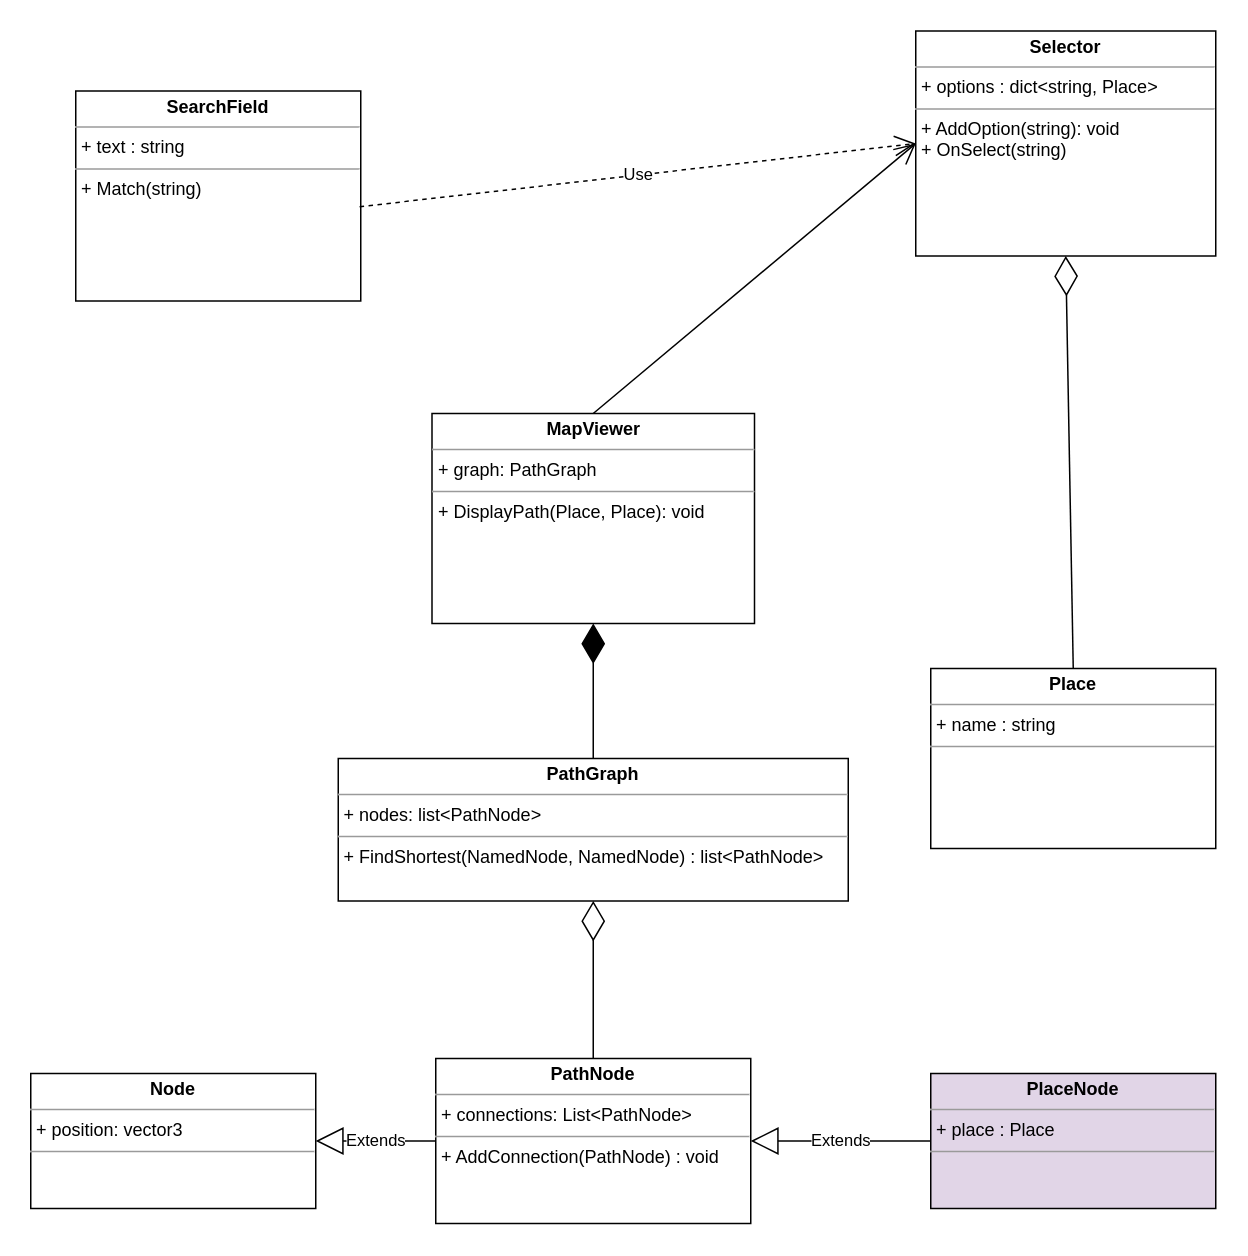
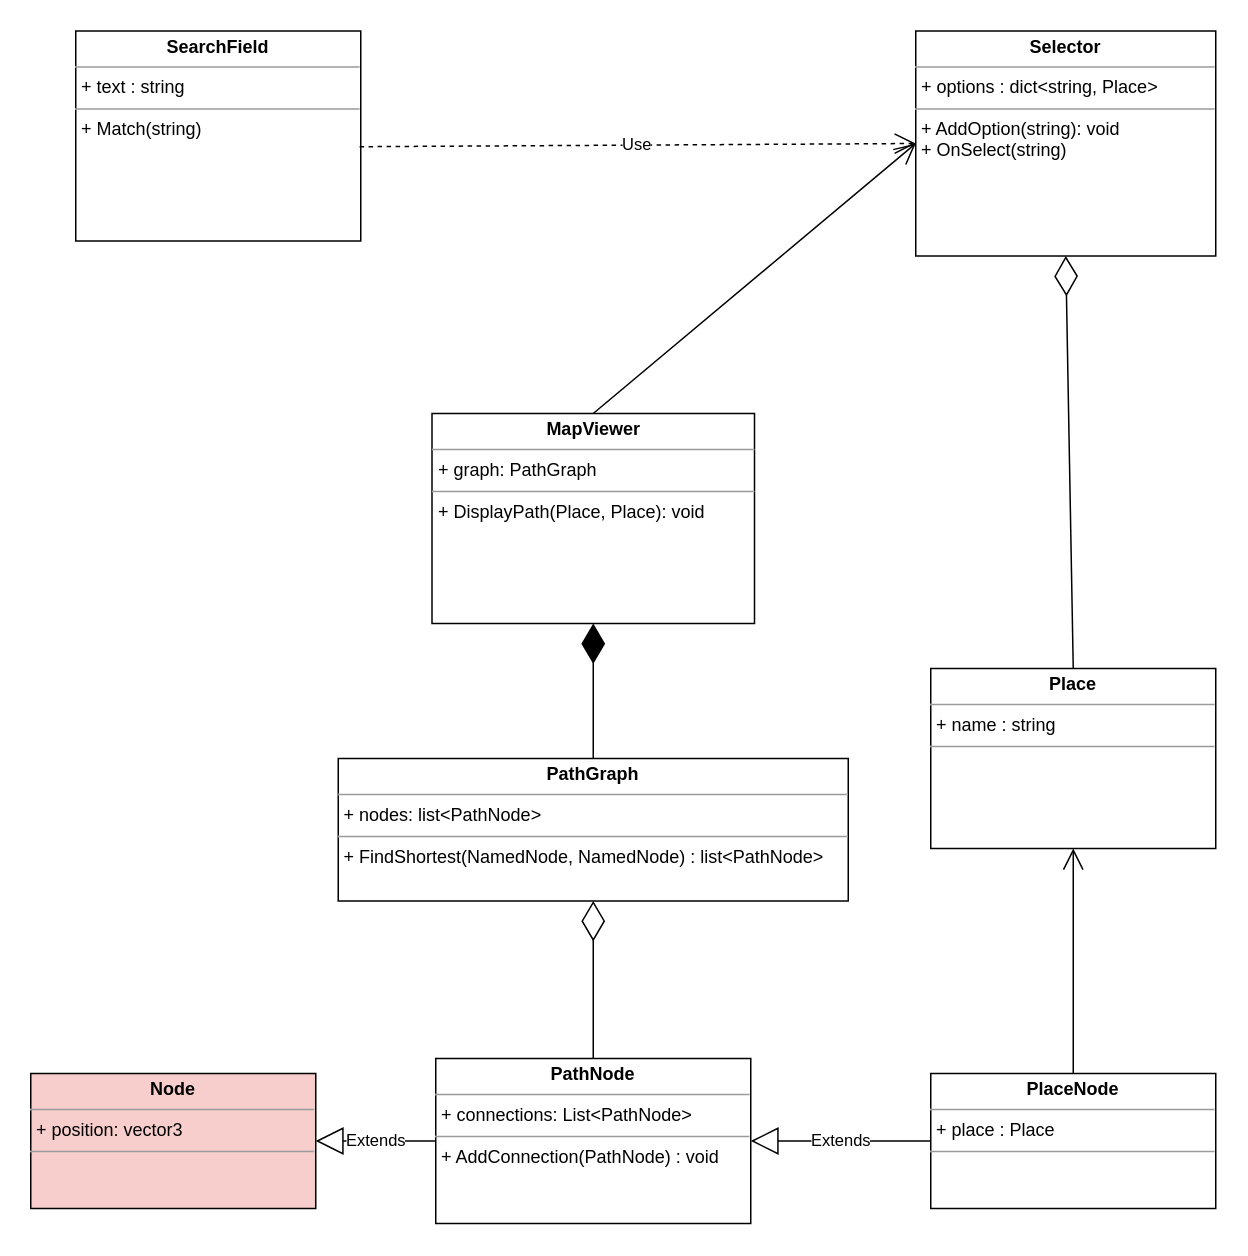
- <mxCell id="10" value="&lt;p style=&quot;margin:0px;margin-top:4px;text-align:center;&quot;&gt;&lt;b&gt;SearchField&lt;/b&gt;&lt;/p&gt;&lt;hr size=&quot;1&quot;&gt;&lt;p style=&quot;margin:0px;margin-left:4px;&quot;&gt;+ text : string&lt;br&gt;&lt;/p&gt;&lt;hr size=&quot;1&quot;&gt;&lt;p style=&quot;margin:0px;margin-left:4px;&quot;&gt;+ Match(string)&amp;nbsp;&lt;/p&gt;" style="verticalAlign=top;align=left;overflow=fill;fontSize=12;fontFamily=Helvetica;html=1;" vertex="1" parent="1"><mxGeometry x="50" y="60" width="190" height="140" as="geometry" /></mxCell>
+ <mxCell id="10" value="&lt;p style=&quot;margin:0px;margin-top:4px;text-align:center;&quot;&gt;&lt;b&gt;SearchField&lt;/b&gt;&lt;/p&gt;&lt;hr size=&quot;1&quot;&gt;&lt;p style=&quot;margin:0px;margin-left:4px;&quot;&gt;+ text : string&lt;br&gt;&lt;/p&gt;&lt;hr size=&quot;1&quot;&gt;&lt;p style=&quot;margin:0px;margin-left:4px;&quot;&gt;+ Match(string)&amp;nbsp;&lt;/p&gt;" style="verticalAlign=top;align=left;overflow=fill;fontSize=12;fontFamily=Helvetica;html=1;" vertex="1" parent="1"><mxGeometry x="50" y="20" width="190" height="140" as="geometry" /></mxCell>
+ <mxCell id="13" value="" style="endArrow=open;endFill=1;endSize=12;html=1;rounded=0;exitX=0.5;exitY=0;exitDx=0;exitDy=0;" edge="1" parent="1" source="6" target="12"><mxGeometry width="160" relative="1" as="geometry"><mxPoint x="280" y="895" as="sourcePoint" /><mxPoint x="440" y="895" as="targetPoint" /></mxGeometry></mxCell>
- <mxCell id="2" value="&lt;p style=&quot;margin:0px;margin-top:4px;text-align:center;&quot;&gt;&lt;b&gt;Node&lt;/b&gt;&lt;/p&gt;&lt;hr size=&quot;1&quot;&gt;&lt;p style=&quot;margin:0px;margin-left:4px;&quot;&gt;+ position: vector3&lt;br&gt;&lt;/p&gt;&lt;hr size=&quot;1&quot;&gt;&lt;p style=&quot;margin:0px;margin-left:4px;&quot;&gt;&lt;br&gt;&lt;/p&gt;" style="verticalAlign=top;align=left;overflow=fill;fontSize=12;fontFamily=Helvetica;html=1;" parent="1" vertex="1"><mxGeometry x="20" y="715" width="190" height="90" as="geometry" /></mxCell>
+ <mxCell id="2" value="&lt;p style=&quot;margin:0px;margin-top:4px;text-align:center;&quot;&gt;&lt;b&gt;Node&lt;/b&gt;&lt;/p&gt;&lt;hr size=&quot;1&quot;&gt;&lt;p style=&quot;margin:0px;margin-left:4px;&quot;&gt;+ position: vector3&lt;br&gt;&lt;/p&gt;&lt;hr size=&quot;1&quot;&gt;&lt;p style=&quot;margin:0px;margin-left:4px;&quot;&gt;&lt;br&gt;&lt;/p&gt;" style="verticalAlign=top;align=left;overflow=fill;fontSize=12;fontFamily=Helvetica;html=1;fillColor=#f8cecc;" parent="1" vertex="1"><mxGeometry x="20" y="715" width="190" height="90" as="geometry" /></mxCell>
- <mxCell id="6" value="&lt;p style=&quot;margin:0px;margin-top:4px;text-align:center;&quot;&gt;&lt;b&gt;PlaceNode&lt;/b&gt;&lt;/p&gt;&lt;hr size=&quot;1&quot;&gt;&lt;p style=&quot;margin:0px;margin-left:4px;&quot;&gt;+ place : Place&lt;br&gt;&lt;/p&gt;&lt;hr size=&quot;1&quot;&gt;&lt;p style=&quot;margin:0px;margin-left:4px;&quot;&gt;&lt;br&gt;&lt;/p&gt;" style="verticalAlign=top;align=left;overflow=fill;fontSize=12;fontFamily=Helvetica;html=1;fillColor=#e1d5e7;" parent="1" vertex="1"><mxGeometry x="620" y="715" width="190" height="90" as="geometry" /></mxCell>
+ <mxCell id="6" value="&lt;p style=&quot;margin:0px;margin-top:4px;text-align:center;&quot;&gt;&lt;b&gt;PlaceNode&lt;/b&gt;&lt;/p&gt;&lt;hr size=&quot;1&quot;&gt;&lt;p style=&quot;margin:0px;margin-left:4px;&quot;&gt;+ place : Place&lt;br&gt;&lt;/p&gt;&lt;hr size=&quot;1&quot;&gt;&lt;p style=&quot;margin:0px;margin-left:4px;&quot;&gt;&lt;br&gt;&lt;/p&gt;" style="verticalAlign=top;align=left;overflow=fill;fontSize=12;fontFamily=Helvetica;html=1;" parent="1" vertex="1"><mxGeometry x="620" y="715" width="190" height="90" as="geometry" /></mxCell>
